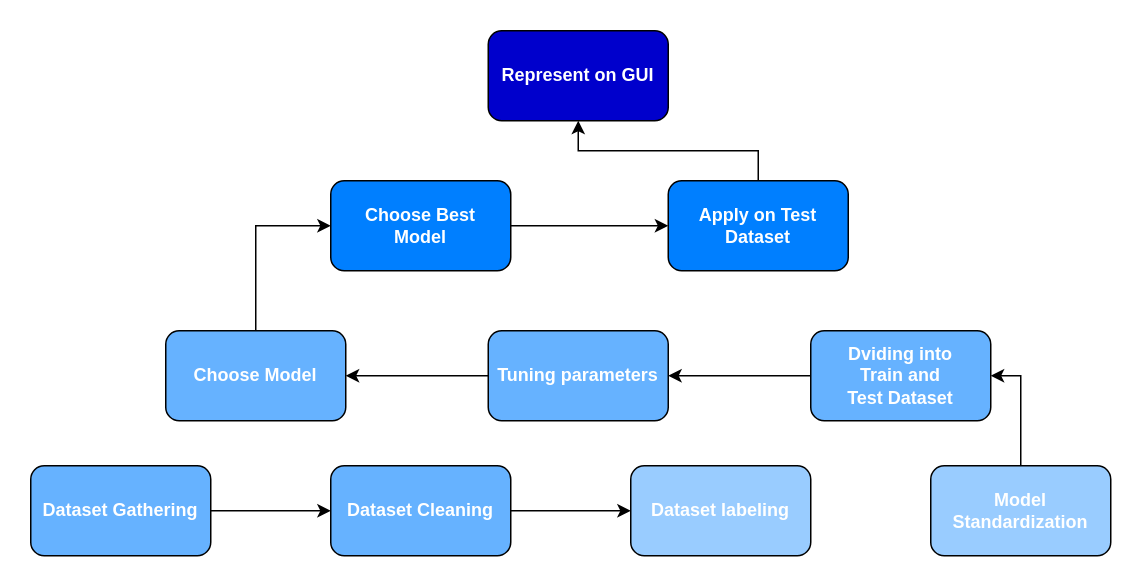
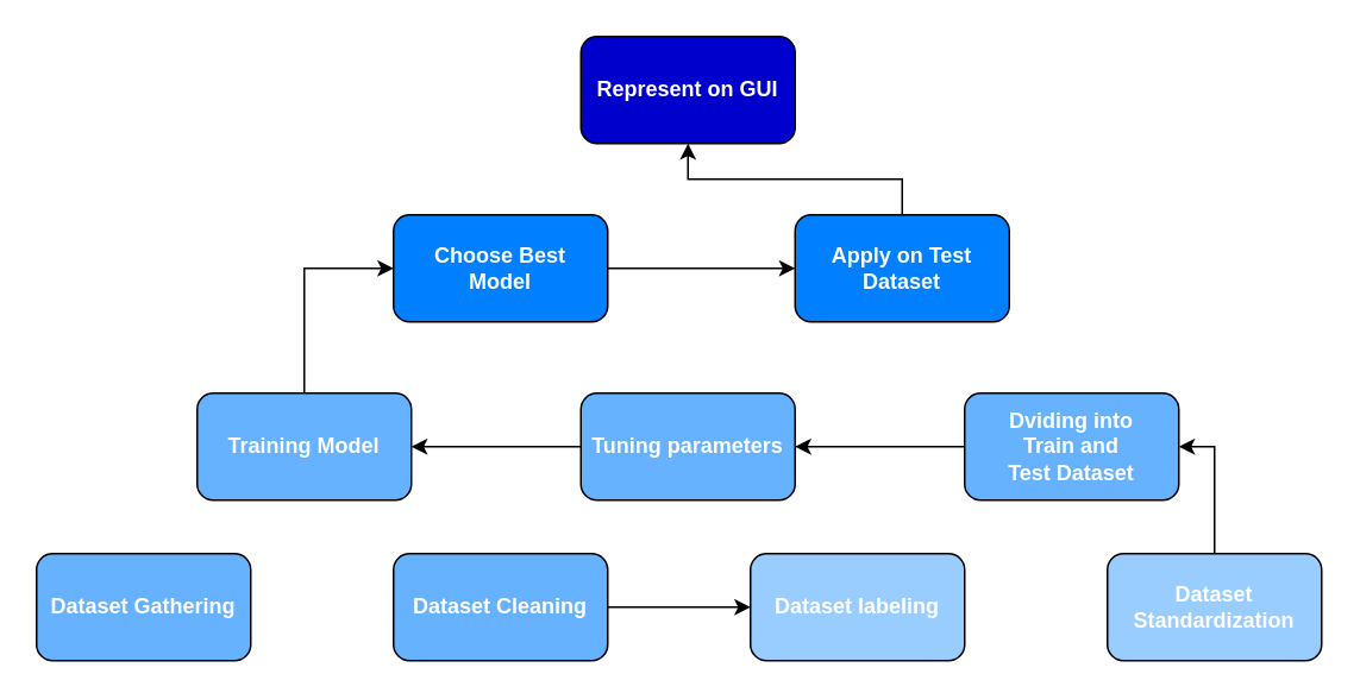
- <mxCell id="12" value="&lt;font color=&quot;#ffffff&quot;&gt;&lt;b&gt;Choose Model&lt;/b&gt;&lt;/font&gt;" style="rounded=1;whiteSpace=wrap;html=1;fillColor=#66B2FF;" vertex="1" parent="1"><mxGeometry x="110" y="220" width="120" height="60" as="geometry" /></mxCell>
+ <mxCell id="12" value="&lt;font color=&quot;#ffffff&quot;&gt;&lt;b&gt;Training Model&lt;/b&gt;&lt;/font&gt;" style="rounded=1;whiteSpace=wrap;html=1;fillColor=#66B2FF;" vertex="1" parent="1"><mxGeometry x="110" y="220" width="120" height="60" as="geometry" /></mxCell>
- <mxCell id="2" value="" style="edgeStyle=orthogonalEdgeStyle;rounded=0;orthogonalLoop=1;jettySize=auto;html=1;" edge="1" parent="1" source="3" target="9"><mxGeometry relative="1" as="geometry" /></mxCell>
- <mxCell id="7" value="&lt;font color=&quot;#ffffff&quot;&gt;&lt;b&gt;Model Standardization&lt;/b&gt;&lt;/font&gt;" style="rounded=1;whiteSpace=wrap;html=1;fillColor=#99CCFF;" vertex="1" parent="1"><mxGeometry x="620" y="310" width="120" height="60" as="geometry" /></mxCell>
+ <mxCell id="7" value="&lt;font color=&quot;#ffffff&quot;&gt;&lt;b&gt;Dataset Standardization&lt;/b&gt;&lt;/font&gt;" style="rounded=1;whiteSpace=wrap;html=1;fillColor=#99CCFF;" vertex="1" parent="1"><mxGeometry x="620" y="310" width="120" height="60" as="geometry" /></mxCell>
